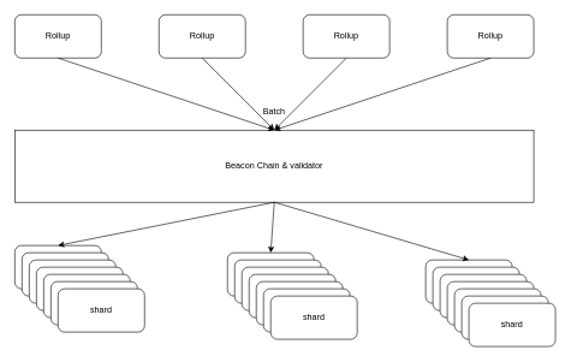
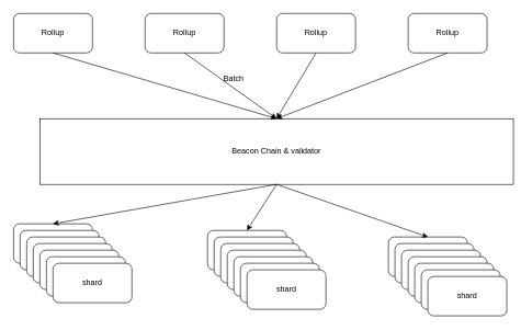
- <mxCell id="11" value="Batch" style="text;html=1;strokeColor=none;fillColor=none;align=center;verticalAlign=middle;whiteSpace=wrap;rounded=0;" vertex="1" parent="1"><mxGeometry x="350" y="140" width="60" height="30" as="geometry" /></mxCell>
+ <mxCell id="11" value="Batch" style="text;html=1;strokeColor=none;fillColor=none;align=center;verticalAlign=middle;whiteSpace=wrap;rounded=0;" vertex="1" parent="1"><mxGeometry x="325" y="105" width="60" height="30" as="geometry" /></mxCell>
- <mxCell id="6" value="Beacon Chain &amp;amp; validator" style="rounded=0;whiteSpace=wrap;html=1;" vertex="1" parent="1"><mxGeometry x="20" y="180" width="720" height="100" as="geometry" /></mxCell>
+ <mxCell id="6" value="Beacon Chain &amp;amp; validator" style="rounded=0;whiteSpace=wrap;html=1;" vertex="1" parent="1"><mxGeometry x="60" y="180" width="720" height="100" as="geometry" /></mxCell>
